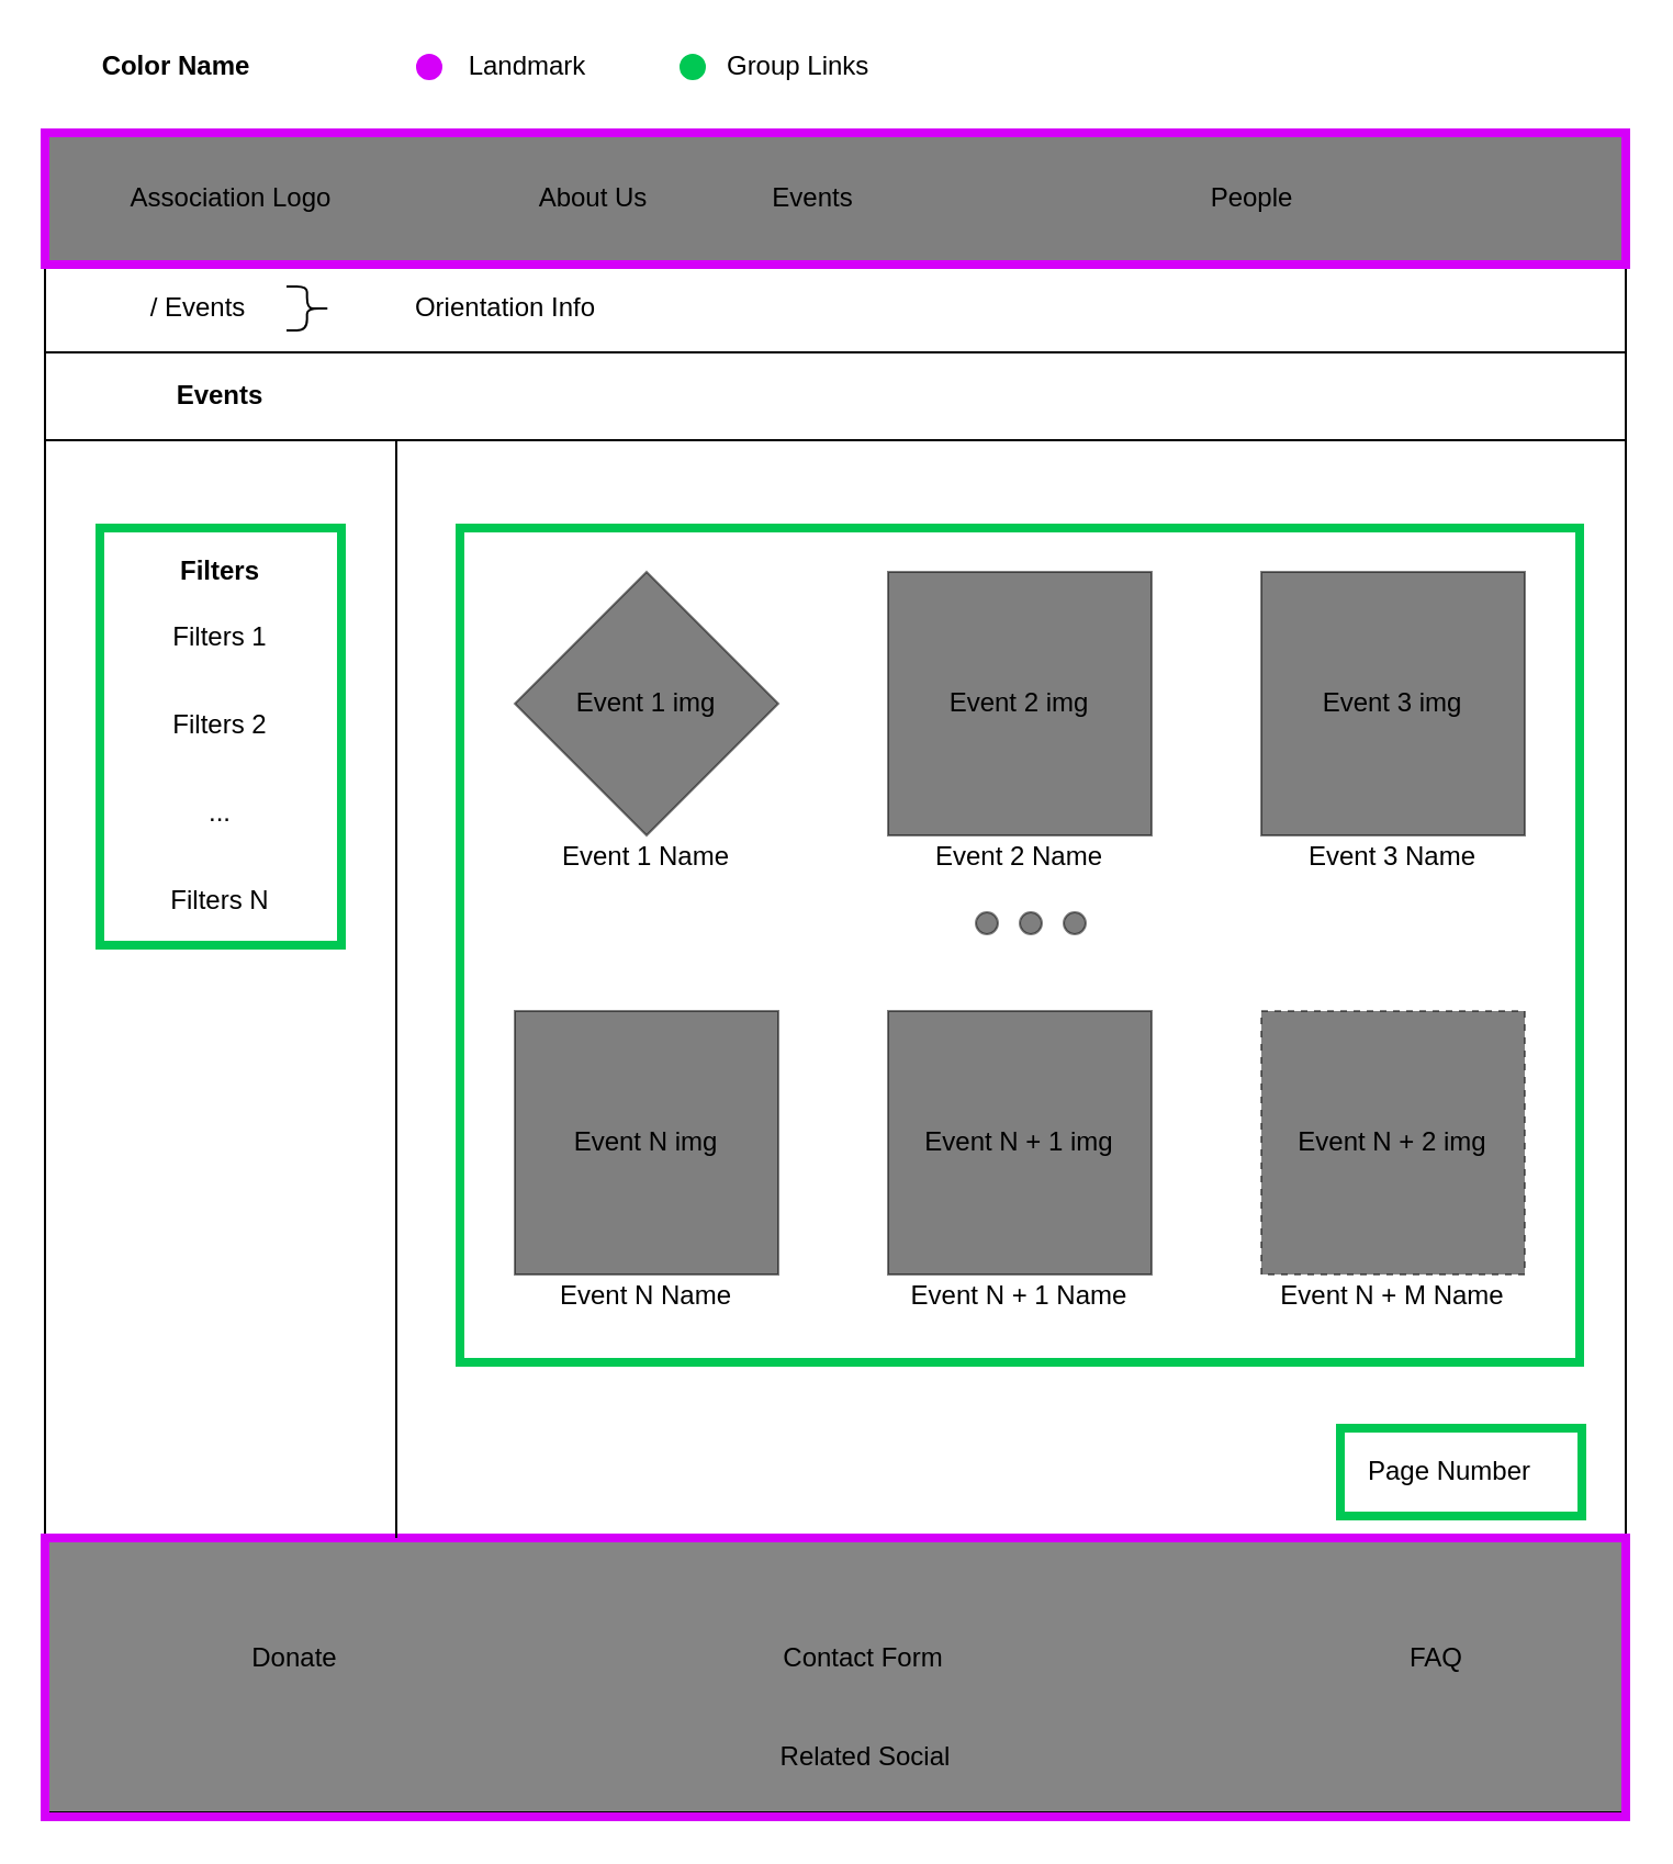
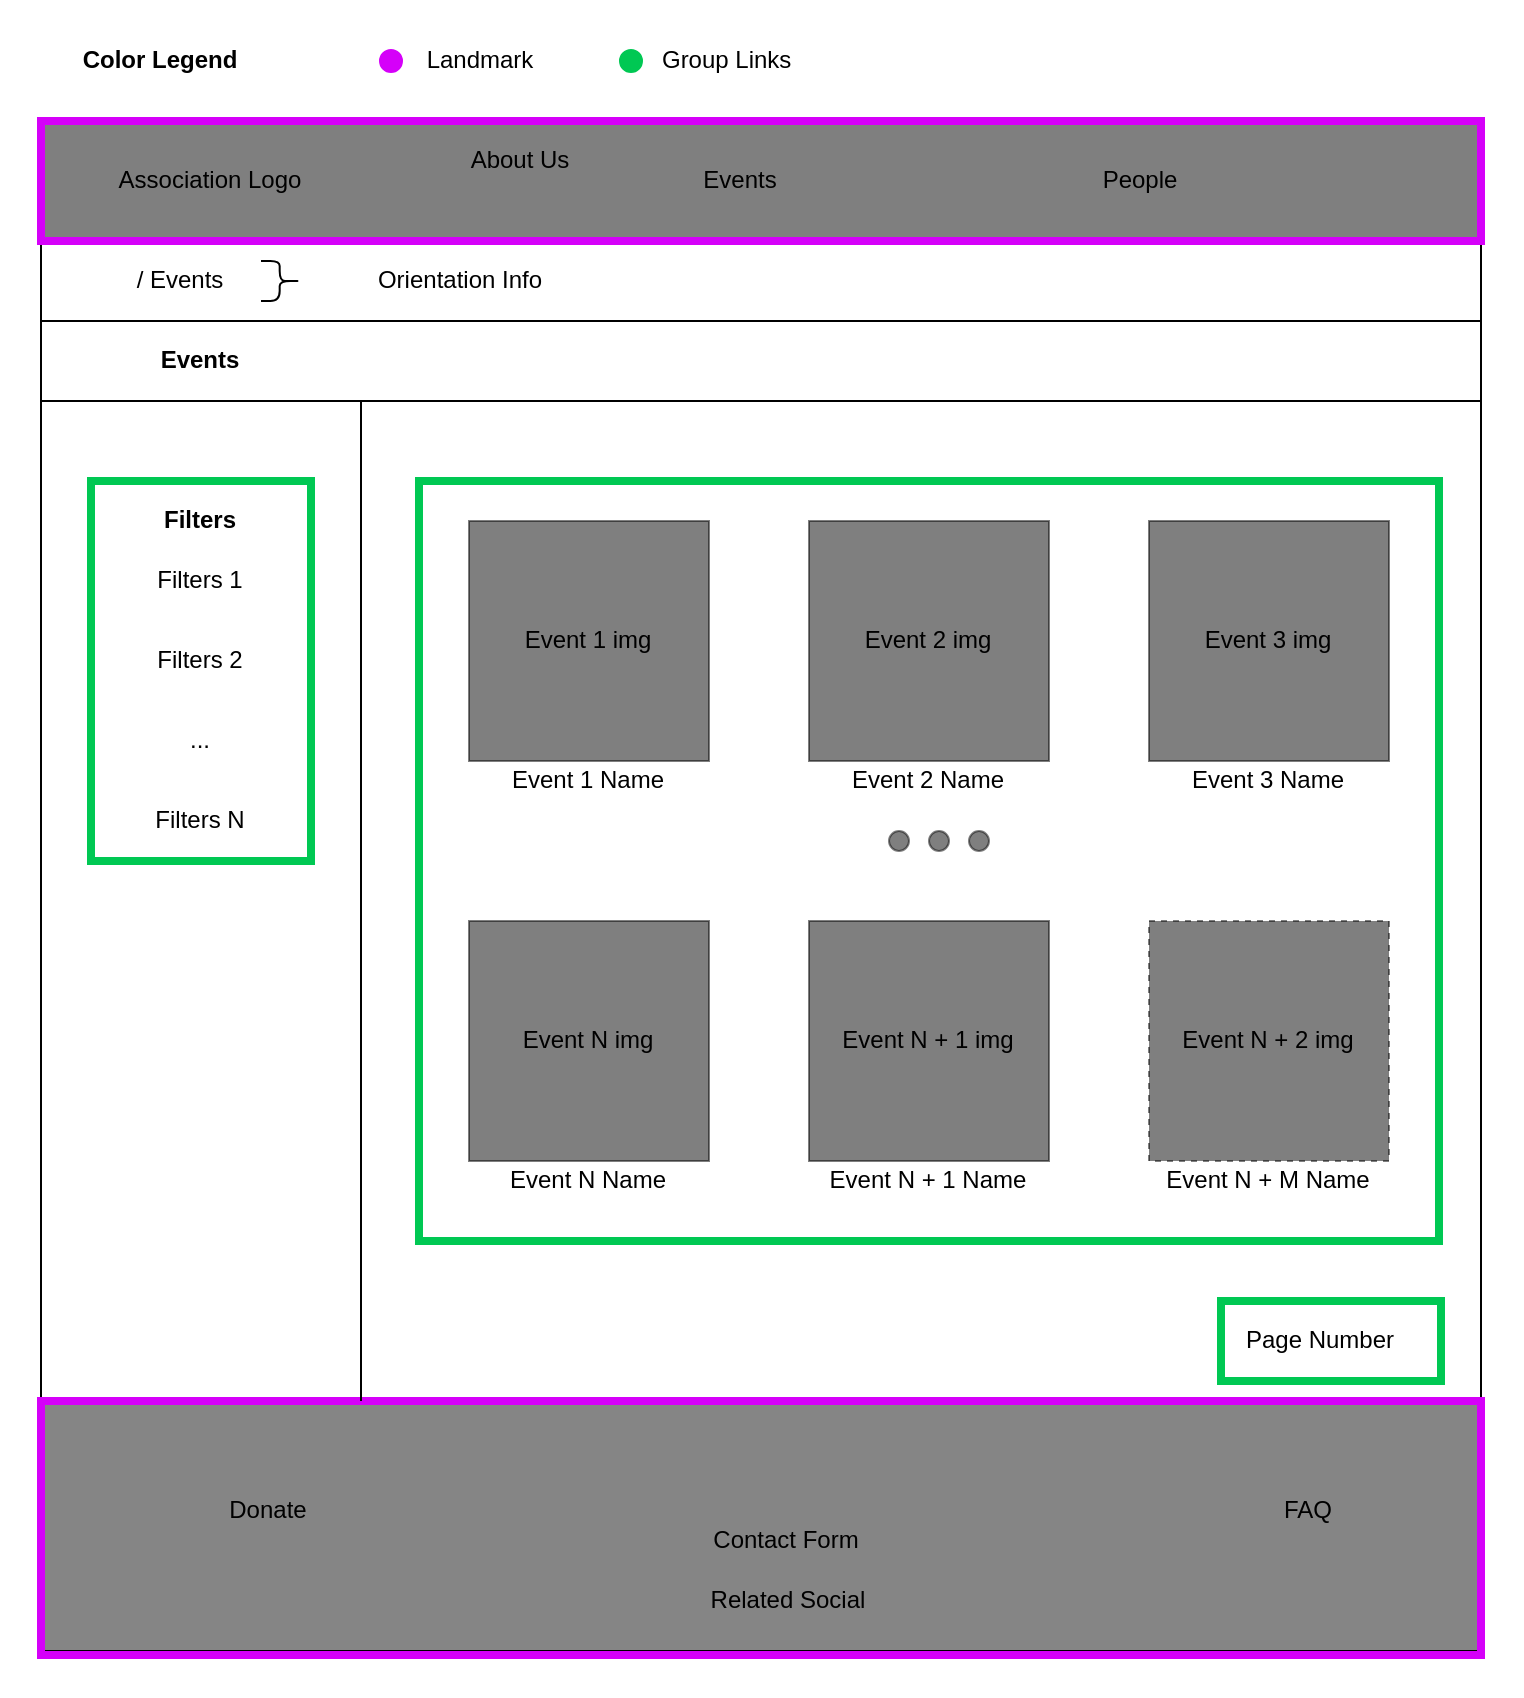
- <mxCell id="34" value="Color Name" style="text;html=1;strokeColor=none;fillColor=none;align=center;verticalAlign=middle;whiteSpace=wrap;rounded=0;fontColor=#000000;opacity=50;fontStyle=1" parent="1" vertex="1"><mxGeometry x="20" width="120" height="20" as="geometry" y="20" /></mxCell>
+ <mxCell id="34" value="Color Legend" style="text;html=1;strokeColor=none;fillColor=none;align=center;verticalAlign=middle;whiteSpace=wrap;rounded=0;fontColor=#000000;opacity=50;fontStyle=1" parent="1" vertex="1"><mxGeometry x="20" width="120" height="20" as="geometry" y="20" /></mxCell>
- <mxCell id="6" value="About Us" style="text;html=1;strokeColor=none;fillColor=none;align=center;verticalAlign=middle;whiteSpace=wrap;rounded=0;" parent="1" vertex="1"><mxGeometry x="220" y="80" width="100" height="20" as="geometry" /></mxCell>
+ <mxCell id="6" value="About Us" style="text;html=1;strokeColor=none;fillColor=none;align=center;verticalAlign=middle;whiteSpace=wrap;rounded=0;" parent="1" vertex="1"><mxGeometry x="210" y="70" width="100" height="20" as="geometry" /></mxCell>
- <mxCell id="37" value="Event 1 img" style="rhombus;whiteSpace=wrap;html=1;strokeColor=#000000;strokeWidth=1;fillColor=#000000;gradientColor=none;fontColor=#000000;opacity=50;" parent="1" vertex="1"><mxGeometry x="234" y="260" width="120" height="120" as="geometry" /></mxCell>
+ <mxCell id="37" value="Event 1 img" style="rounded=0;whiteSpace=wrap;html=1;strokeColor=#000000;strokeWidth=1;fillColor=#000000;gradientColor=none;fontColor=#000000;opacity=50;" parent="1" vertex="1"><mxGeometry x="234" y="260" width="120" height="120" as="geometry" /></mxCell>
- <mxCell id="12" value="Contact Form" style="text;html=1;strokeColor=none;fillColor=none;align=center;verticalAlign=middle;whiteSpace=wrap;rounded=0;" parent="1" vertex="1"><mxGeometry x="328" y="745" width="130" height="20" as="geometry" /></mxCell>
+ <mxCell id="12" value="Contact Form" style="text;html=1;strokeColor=none;fillColor=none;align=center;verticalAlign=middle;whiteSpace=wrap;rounded=0;" parent="1" vertex="1"><mxGeometry x="328" y="760" width="130" height="20" as="geometry" /></mxCell>
